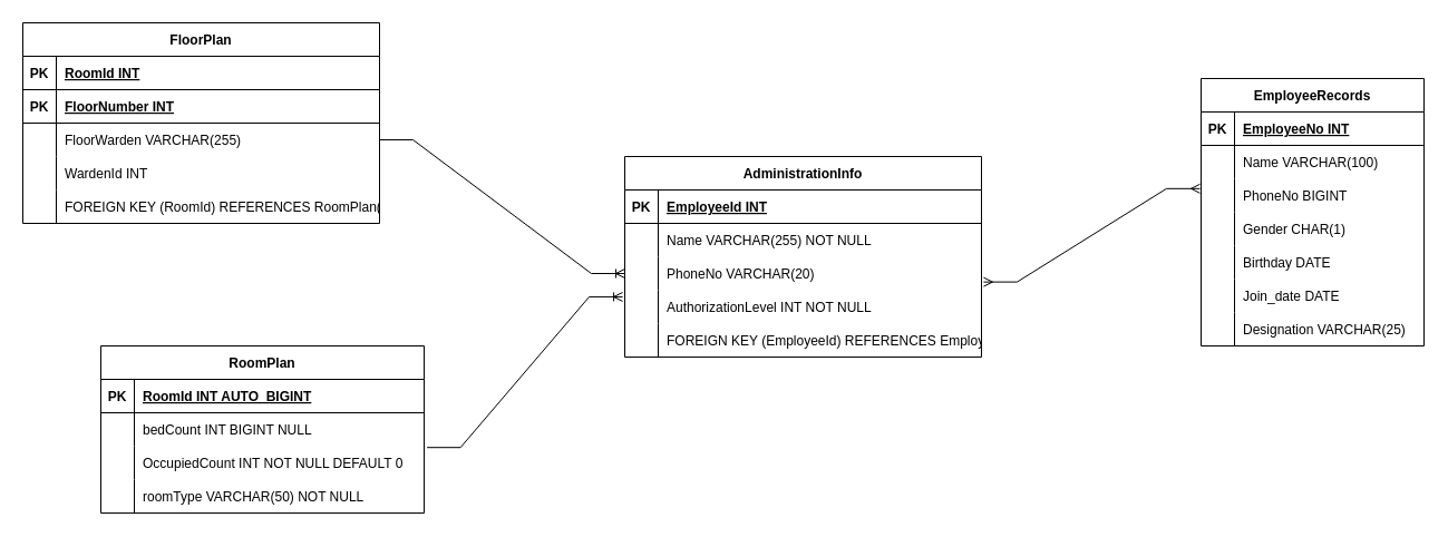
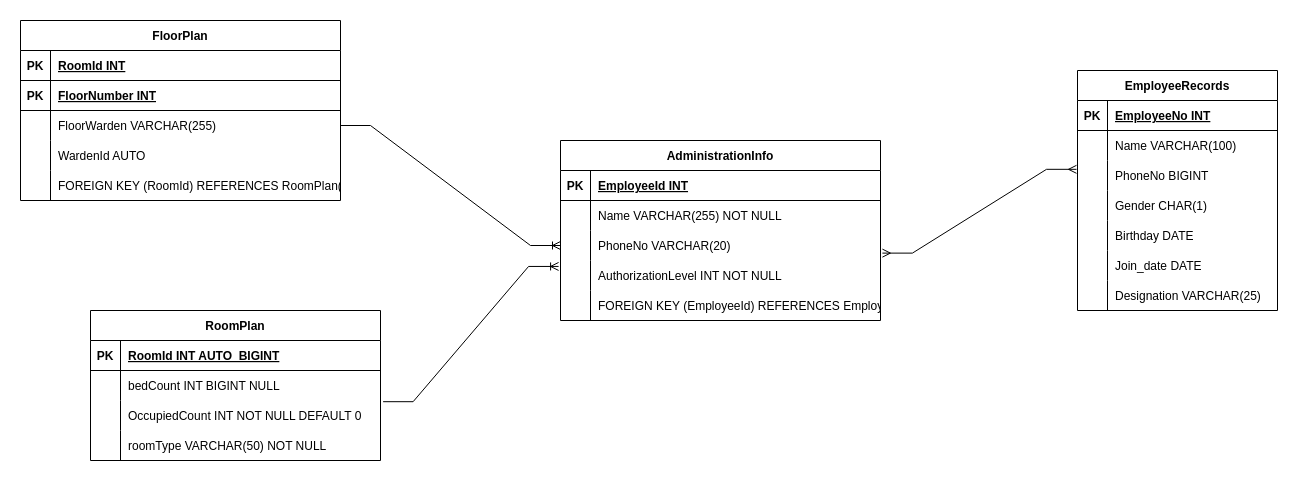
- <mxCell id="49" value="WardenId INT" style="shape=partialRectangle;overflow=hidden;connectable=0;fillColor=none;align=left;strokeColor=inherit;top=0;left=0;bottom=0;right=0;spacingLeft=6;" vertex="1" parent="47"><mxGeometry x="30" width="290" height="30" as="geometry"><mxRectangle width="290" height="30" as="alternateBounds" /></mxGeometry></mxCell>
+ <mxCell id="49" value="WardenId AUTO" style="shape=partialRectangle;overflow=hidden;connectable=0;fillColor=none;align=left;strokeColor=inherit;top=0;left=0;bottom=0;right=0;spacingLeft=6;" vertex="1" parent="47"><mxGeometry x="30" width="290" height="30" as="geometry"><mxRectangle width="290" height="30" as="alternateBounds" /></mxGeometry></mxCell>
